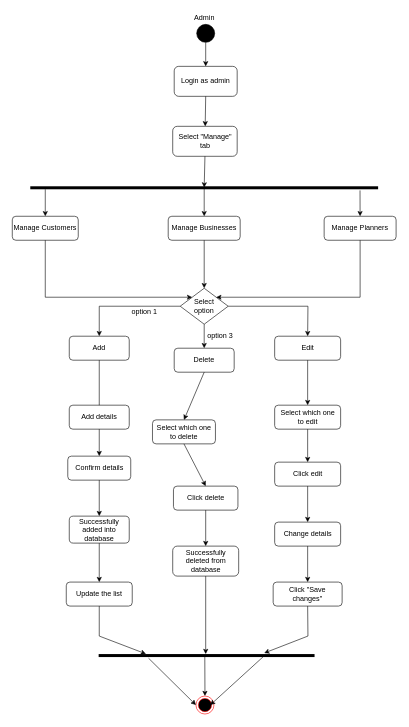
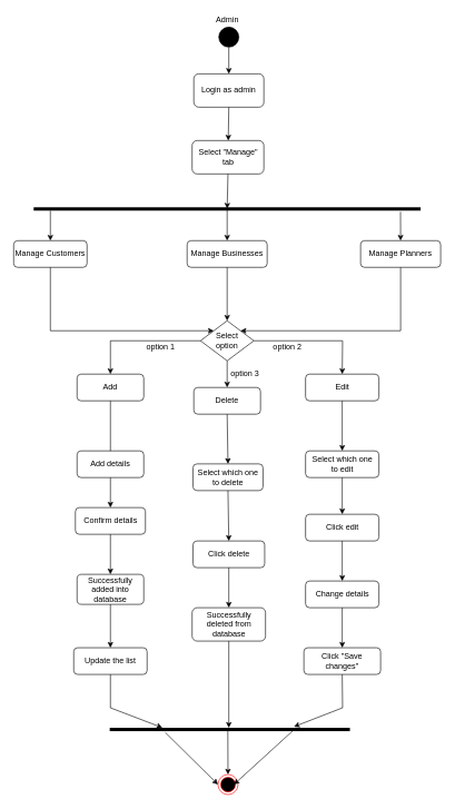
+ <mxCell id="57" value="option 2" style="text;html=1;align=center;verticalAlign=middle;resizable=0;points=[];autosize=1;strokeColor=none;fillColor=none;" parent="1" vertex="1"><mxGeometry x="400" y="510" width="60" height="20" as="geometry" /></mxCell>
- <mxCell id="24" value="Select which one to delete" style="rounded=1;whiteSpace=wrap;html=1;fillColor=#FFFFFF;" parent="1" vertex="1"><mxGeometry x="253.75" y="699.5" width="105" height="40" as="geometry" /></mxCell>
+ <mxCell id="24" value="Select which one to delete" style="rounded=1;whiteSpace=wrap;html=1;fillColor=#FFFFFF;" parent="1" vertex="1"><mxGeometry x="288.75" y="694.5" width="105" height="40" as="geometry" /></mxCell>
